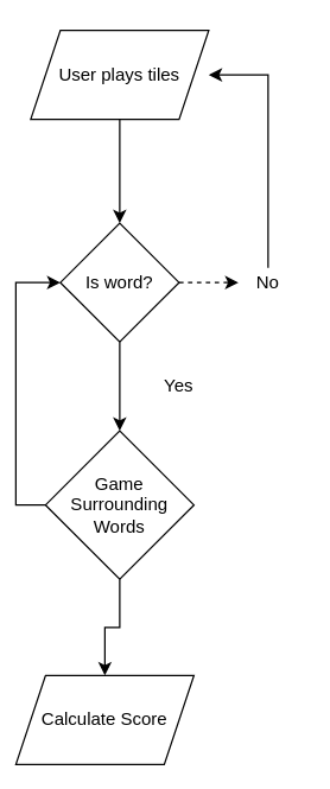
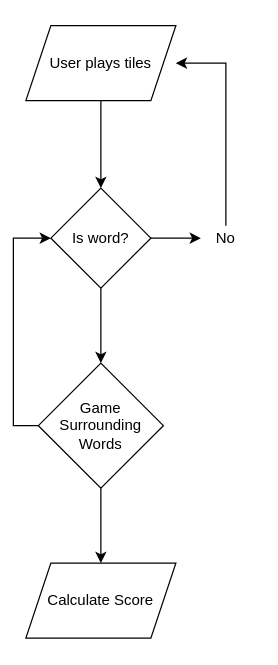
- <mxCell id="5" value="" style="edgeStyle=orthogonalEdgeStyle;rounded=0;orthogonalLoop=1;jettySize=auto;html=1;dashed=1;" edge="1" parent="1" source="6" target="12"><mxGeometry relative="1" as="geometry" /></mxCell>
+ <mxCell id="5" value="" style="edgeStyle=orthogonalEdgeStyle;rounded=0;orthogonalLoop=1;jettySize=auto;html=1;" edge="1" parent="1" source="6" target="12"><mxGeometry relative="1" as="geometry" /></mxCell>
- <mxCell id="10" value="Yes" style="text;html=1;strokeColor=none;fillColor=none;align=center;verticalAlign=middle;whiteSpace=wrap;rounded=0;" vertex="1" parent="1"><mxGeometry x="100" y="250" width="40" height="20" as="geometry" /></mxCell>
- <mxCell id="13" value="Calculate Score" style="shape=parallelogram;perimeter=parallelogramPerimeter;whiteSpace=wrap;html=1;fixedSize=1;" vertex="1" parent="1"><mxGeometry x="10" y="455" width="120" height="60" as="geometry" /></mxCell>
+ <mxCell id="13" value="Calculate Score" style="shape=parallelogram;perimeter=parallelogramPerimeter;whiteSpace=wrap;html=1;fixedSize=1;" vertex="1" parent="1"><mxGeometry x="20" y="450" width="120" height="60" as="geometry" /></mxCell>
